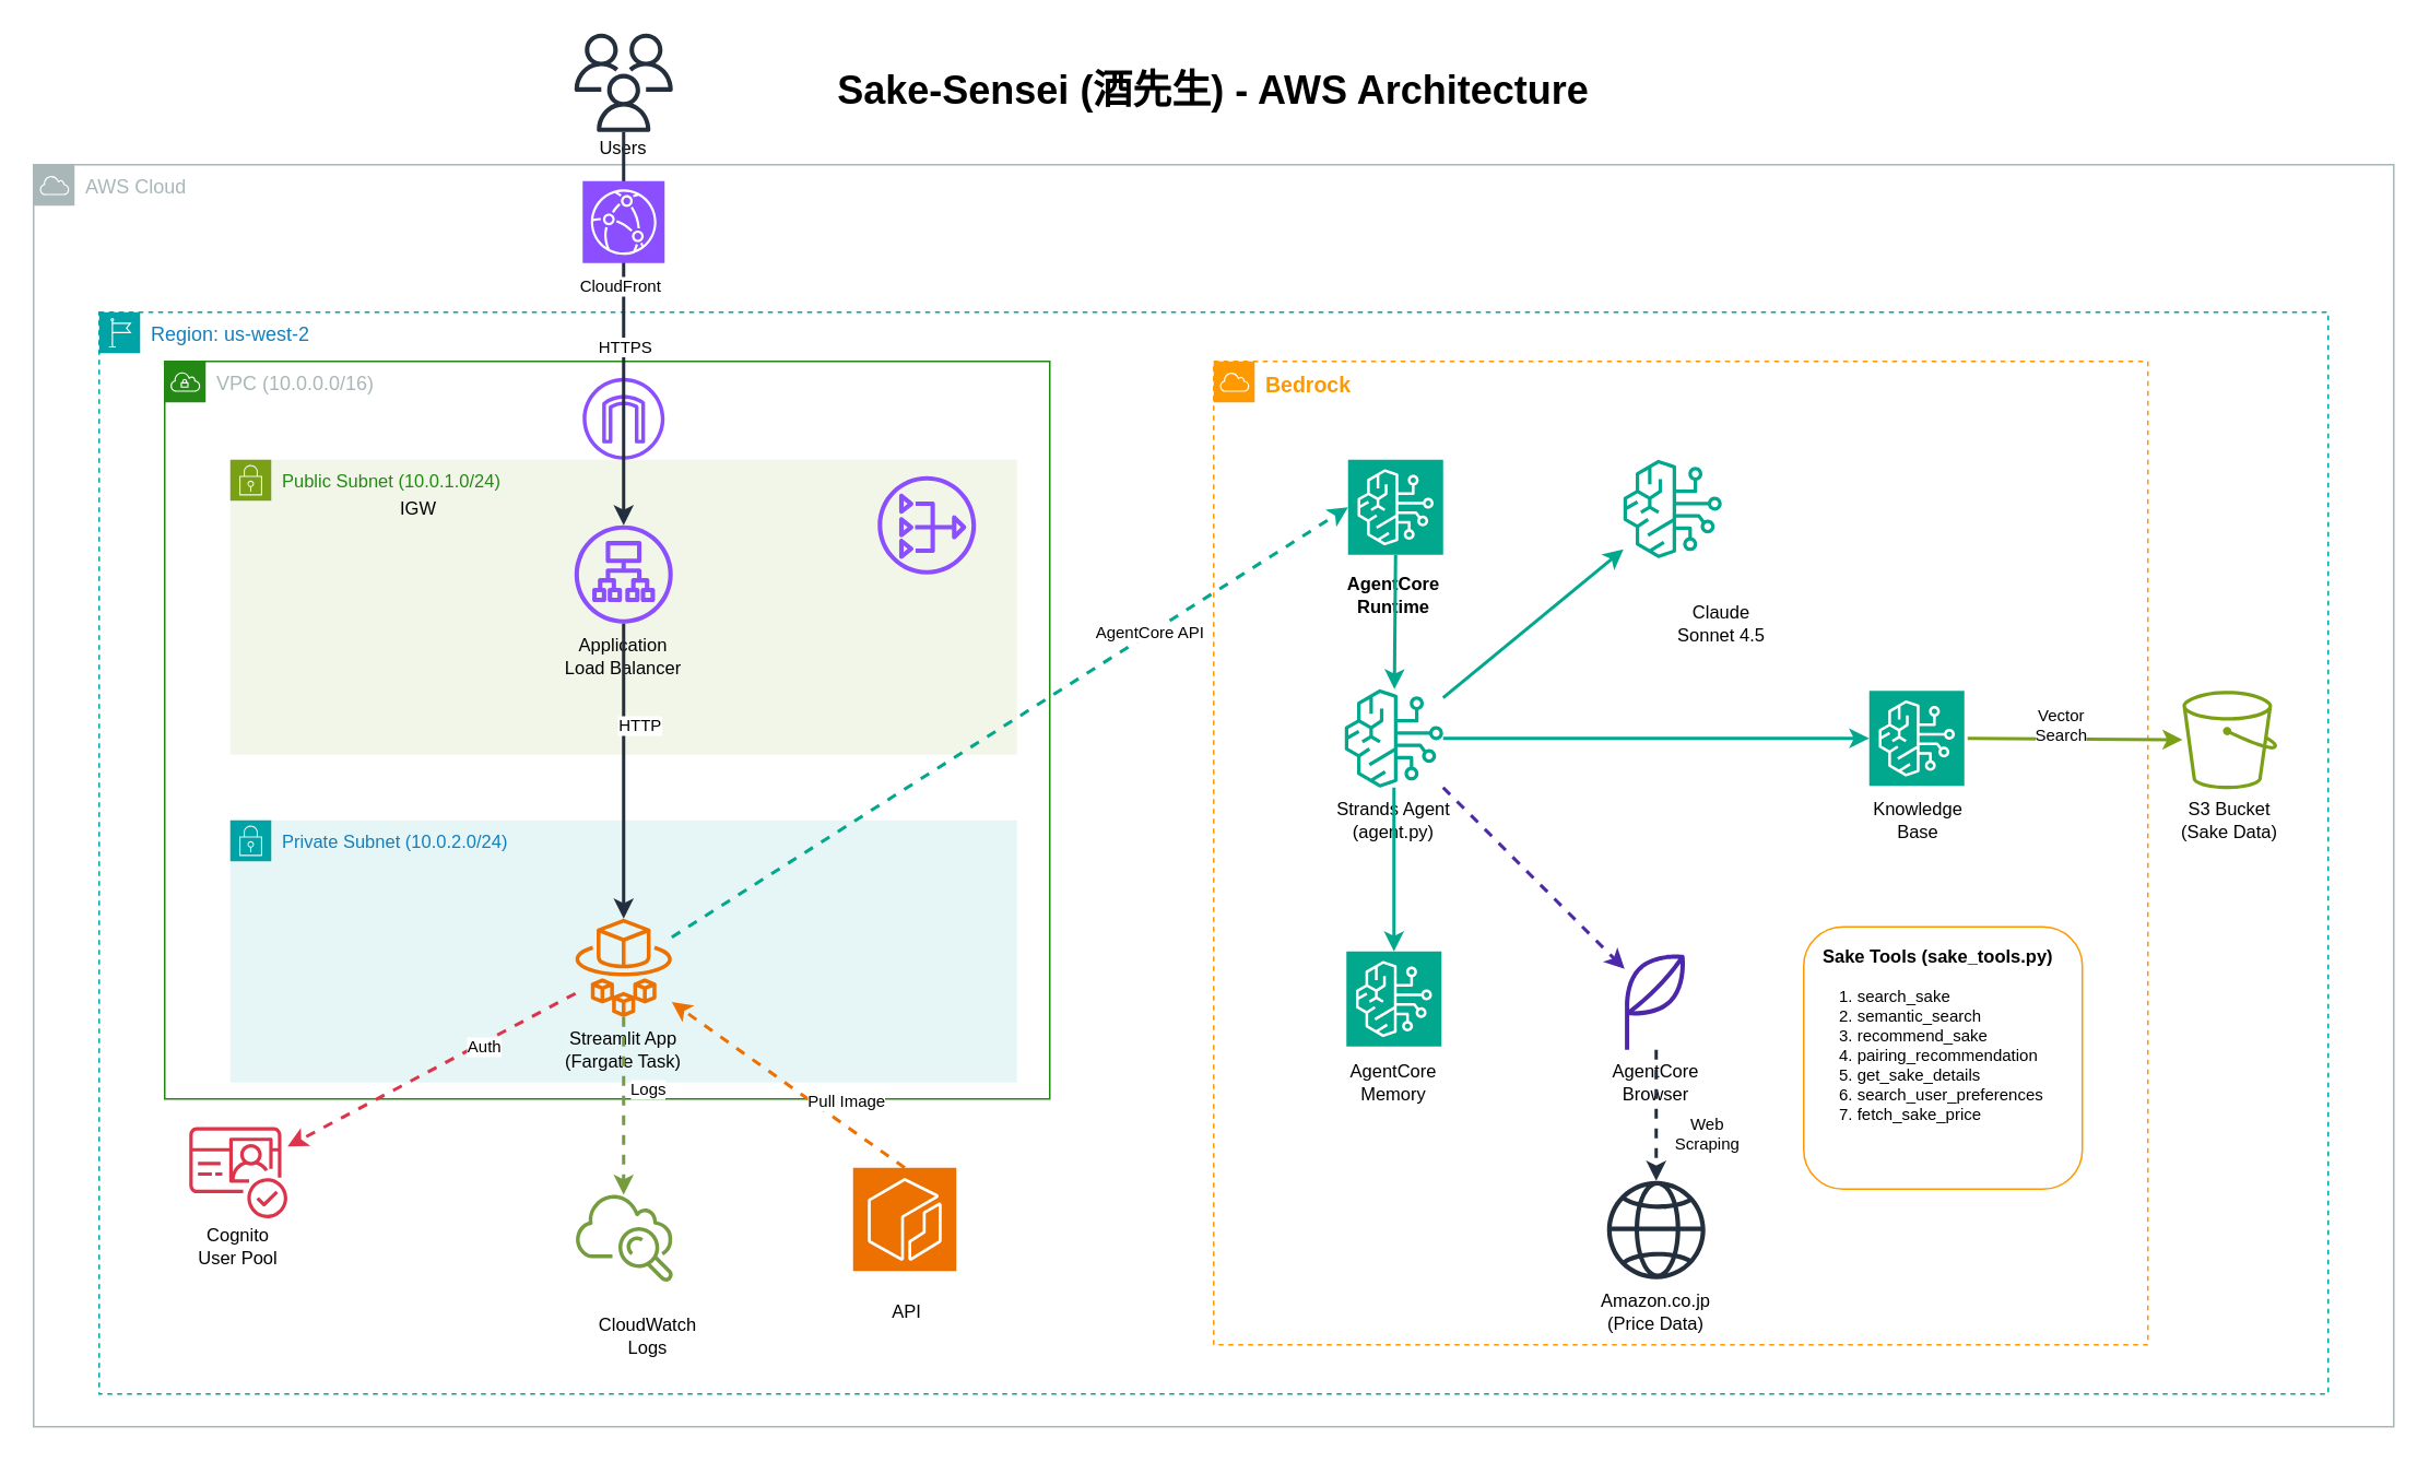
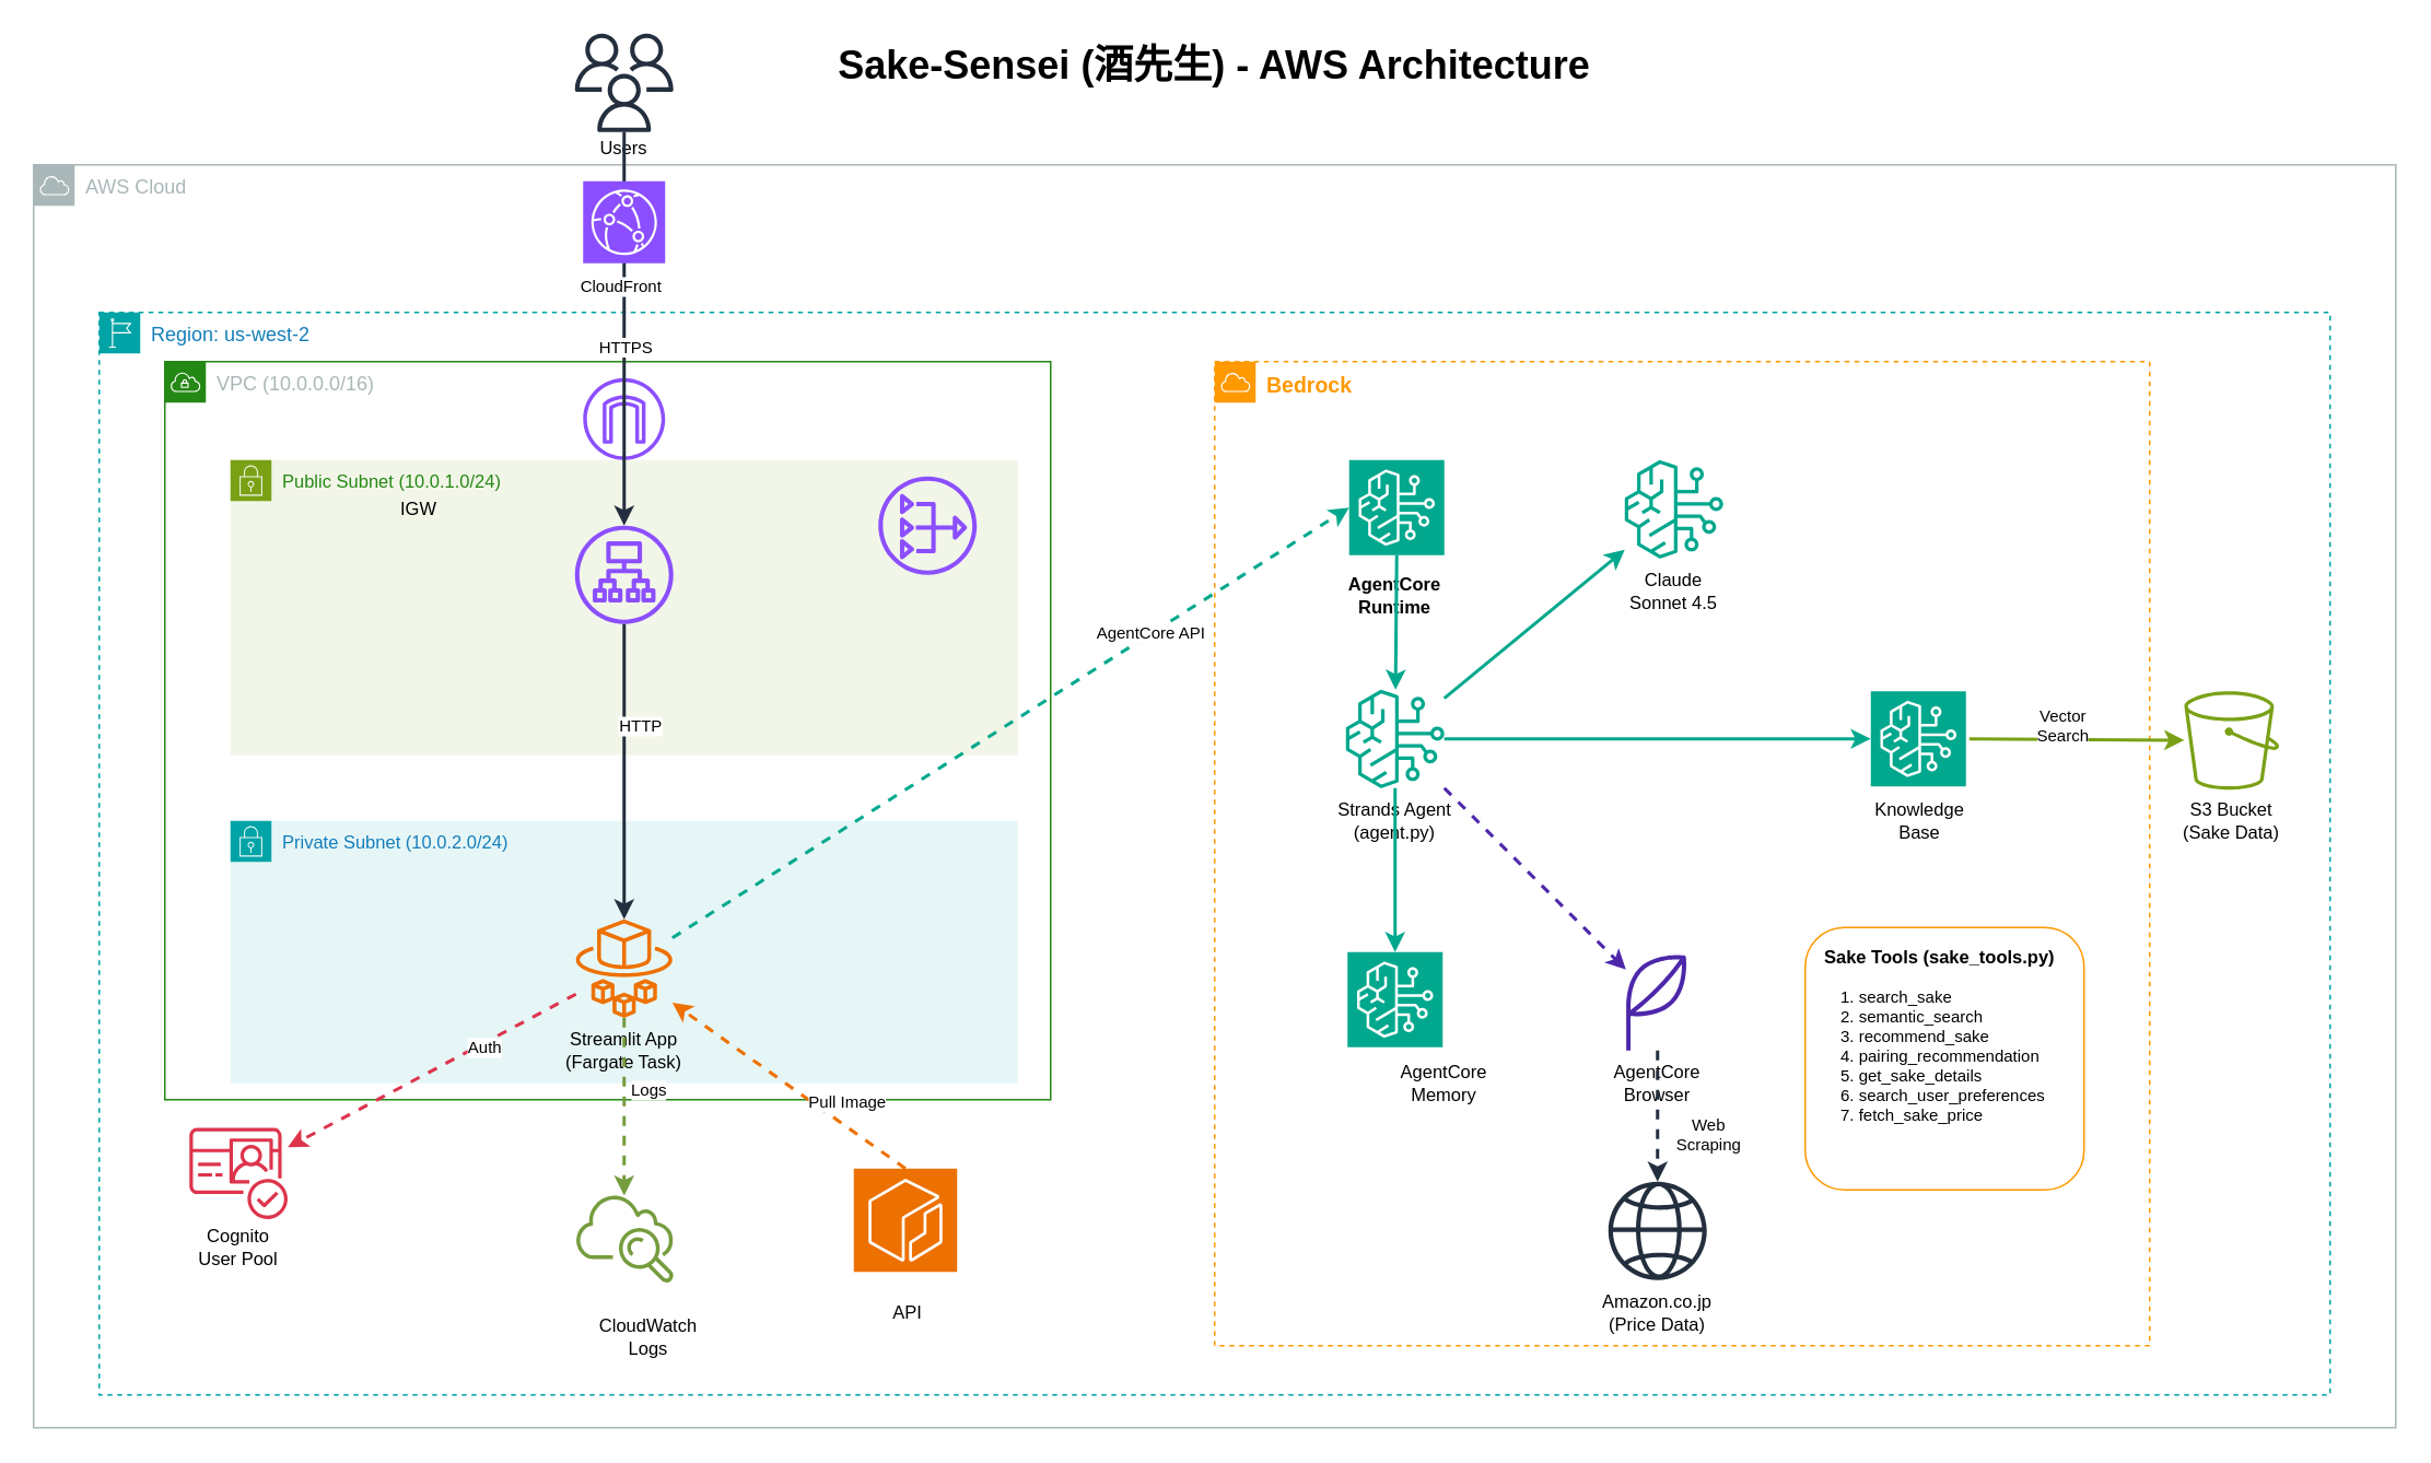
- <mxCell id="2" value="Sake-Sensei (酒先生) - AWS Architecture" style="text;html=1;strokeColor=none;fillColor=none;align=center;verticalAlign=middle;whiteSpace=wrap;rounded=0;fontSize=24;fontStyle=1" parent="1" vertex="1"><mxGeometry x="440" y="35" width="600" height="40" as="geometry" /></mxCell>
+ <mxCell id="2" value="Sake-Sensei (酒先生) - AWS Architecture" style="text;html=1;strokeColor=none;fillColor=none;align=center;verticalAlign=middle;whiteSpace=wrap;rounded=0;fontSize=24;fontStyle=1" parent="1" vertex="1"><mxGeometry x="440" y="20" width="600" height="40" as="geometry" /></mxCell>
- <mxCell id="27" value="Claude&#10;Sonnet 4.5" style="text;html=1;strokeColor=none;fillColor=none;align=center;verticalAlign=middle;whiteSpace=wrap;rounded=0;fontSize=11;" parent="1" vertex="1"><mxGeometry x="1005" y="365" width="90" height="30" as="geometry" /></mxCell>
+ <mxCell id="27" value="Claude&#10;Sonnet 4.5" style="text;html=1;strokeColor=none;fillColor=none;align=center;verticalAlign=middle;whiteSpace=wrap;rounded=0;fontSize=11;" parent="1" vertex="1"><mxGeometry x="975" y="345" width="90" height="30" as="geometry" /></mxCell>
- <mxCell id="13" value="Application&#10;Load Balancer" style="text;html=1;strokeColor=none;fillColor=none;align=center;verticalAlign=middle;whiteSpace=wrap;rounded=0;fontSize=11;" parent="1" vertex="1"><mxGeometry x="325" y="385" width="110" height="30" as="geometry" /></mxCell>
- <mxCell id="31" value="AgentCore&#10;Memory" style="text;html=1;strokeColor=none;fillColor=none;align=center;verticalAlign=middle;whiteSpace=wrap;rounded=0;fontSize=11;" parent="1" vertex="1"><mxGeometry x="805" y="645" width="90" height="30" as="geometry" /></mxCell>
+ <mxCell id="31" value="AgentCore&#10;Memory" style="text;html=1;strokeColor=none;fillColor=none;align=center;verticalAlign=middle;whiteSpace=wrap;rounded=0;fontSize=11;" parent="1" vertex="1"><mxGeometry x="835" y="645" width="90" height="30" as="geometry" /></mxCell>
